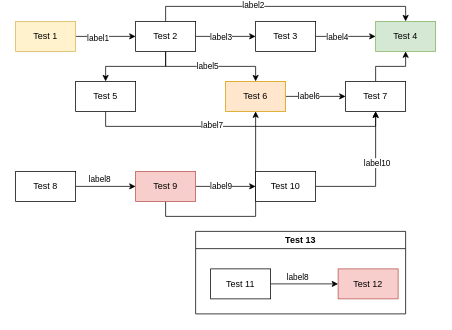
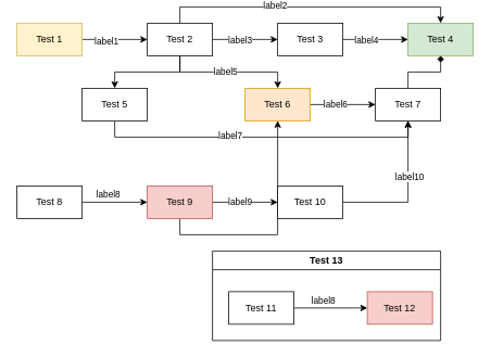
- <mxCell id="30" style="edgeStyle=orthogonalEdgeStyle;rounded=0;orthogonalLoop=1;jettySize=auto;html=1;exitX=0.5;exitY=0;exitDx=0;exitDy=0;entryX=0.5;entryY=1;entryDx=0;entryDy=0;" parent="1" source="31" target="5" edge="1"><mxGeometry relative="1" as="geometry" /></mxCell>
+ <mxCell id="30" style="edgeStyle=orthogonalEdgeStyle;rounded=0;orthogonalLoop=1;jettySize=auto;html=1;exitX=0.5;exitY=0;exitDx=0;exitDy=0;entryX=0.5;entryY=1;entryDx=0;entryDy=0;endArrow=diamond;" parent="1" source="31" target="5" edge="1"><mxGeometry relative="1" as="geometry" /></mxCell>
